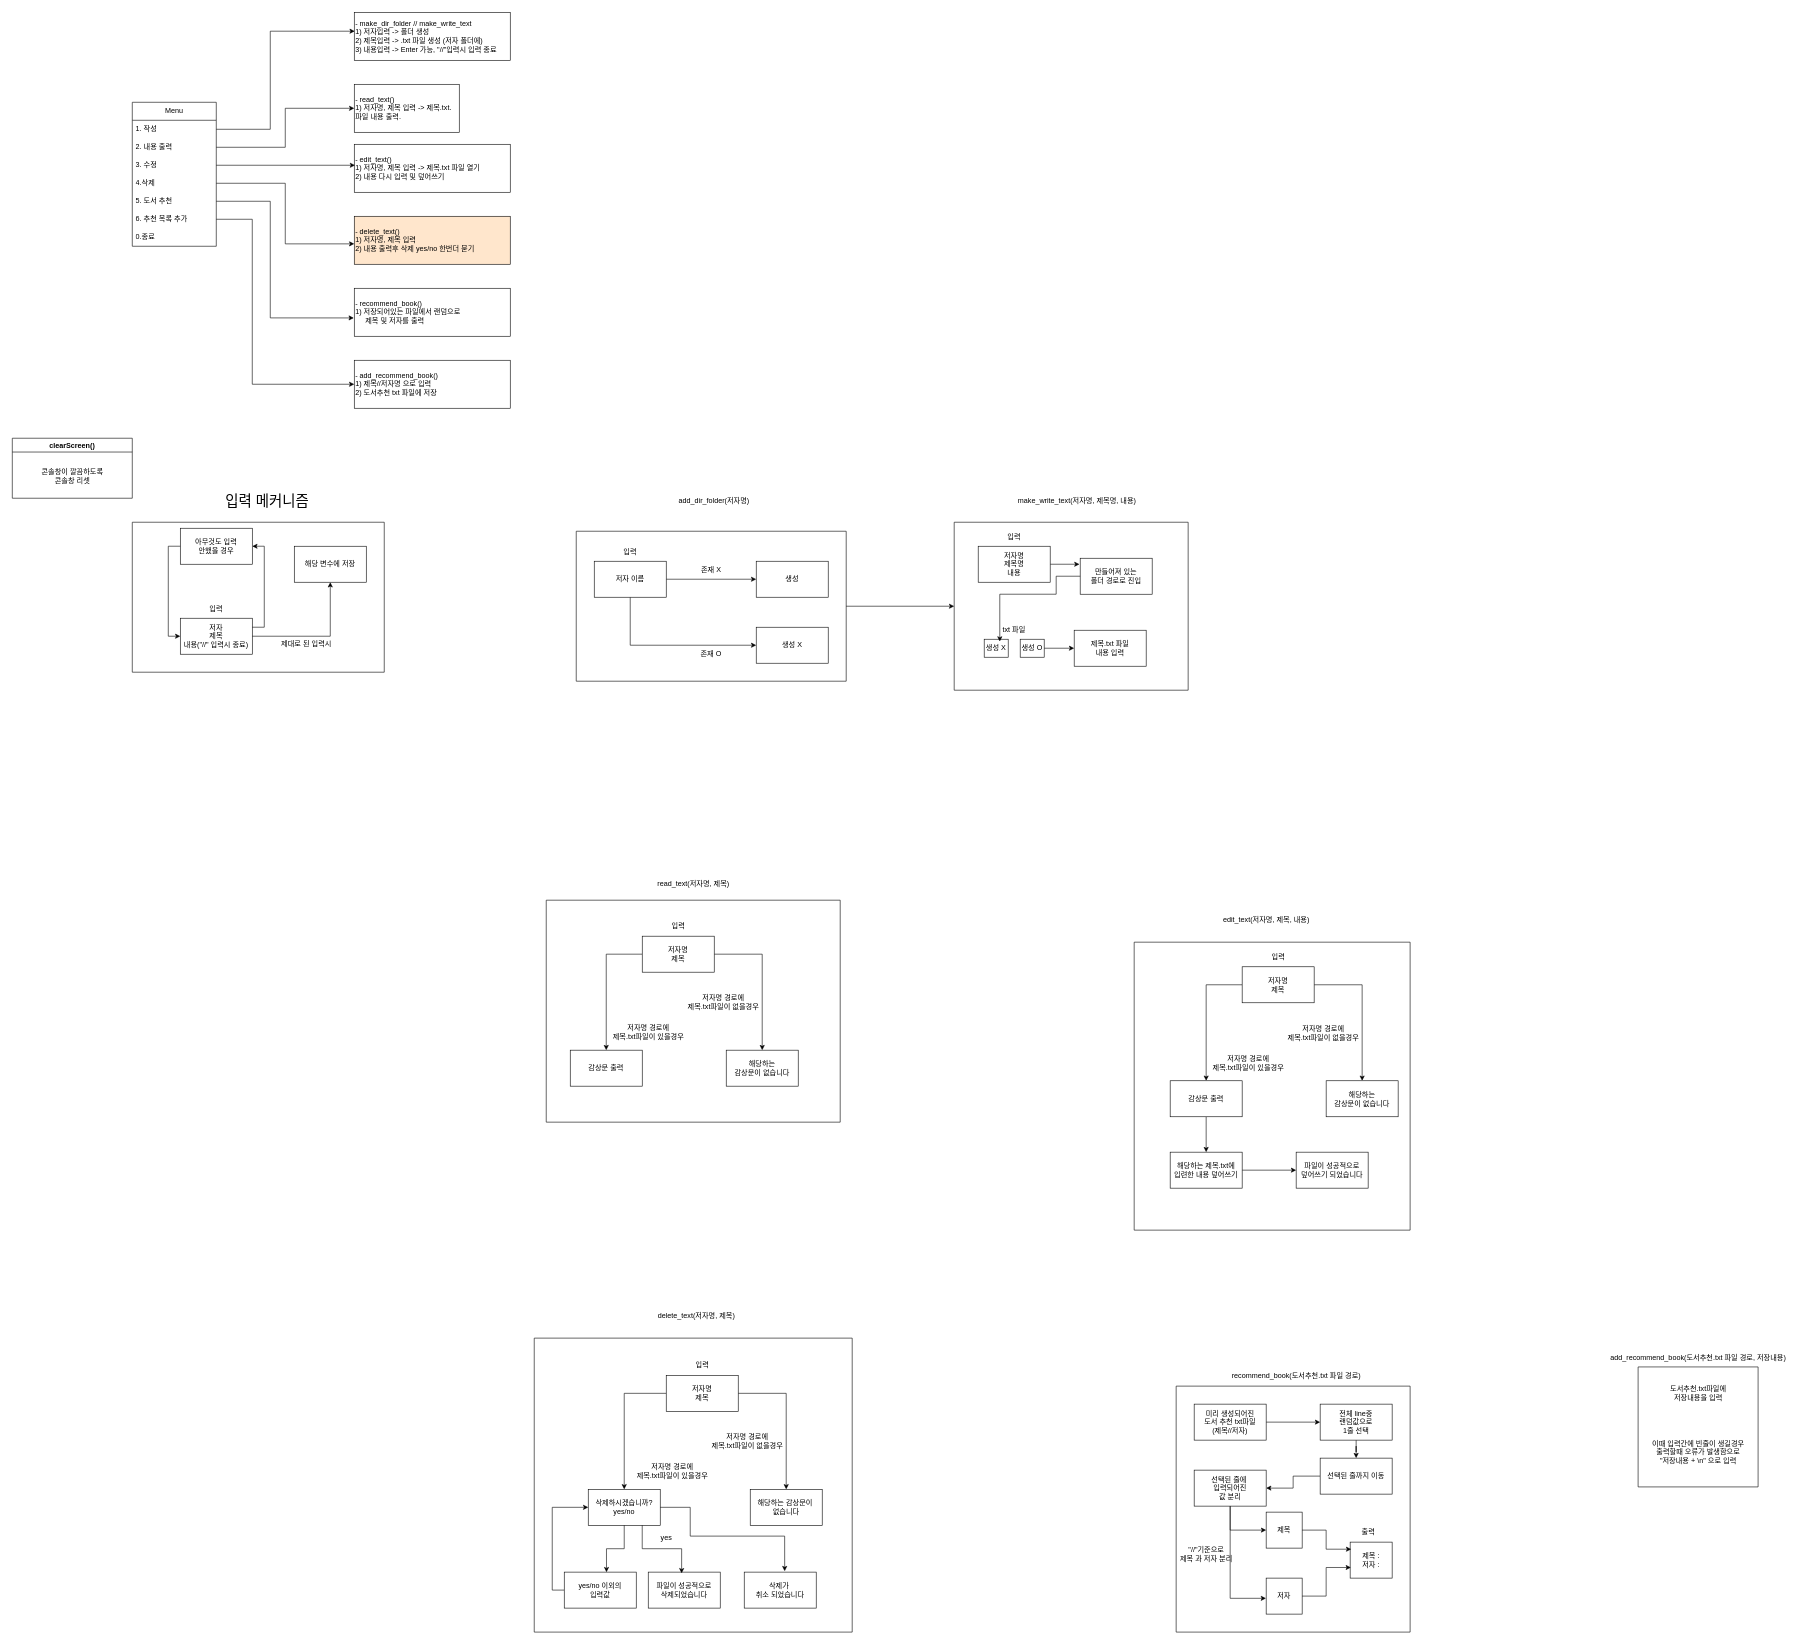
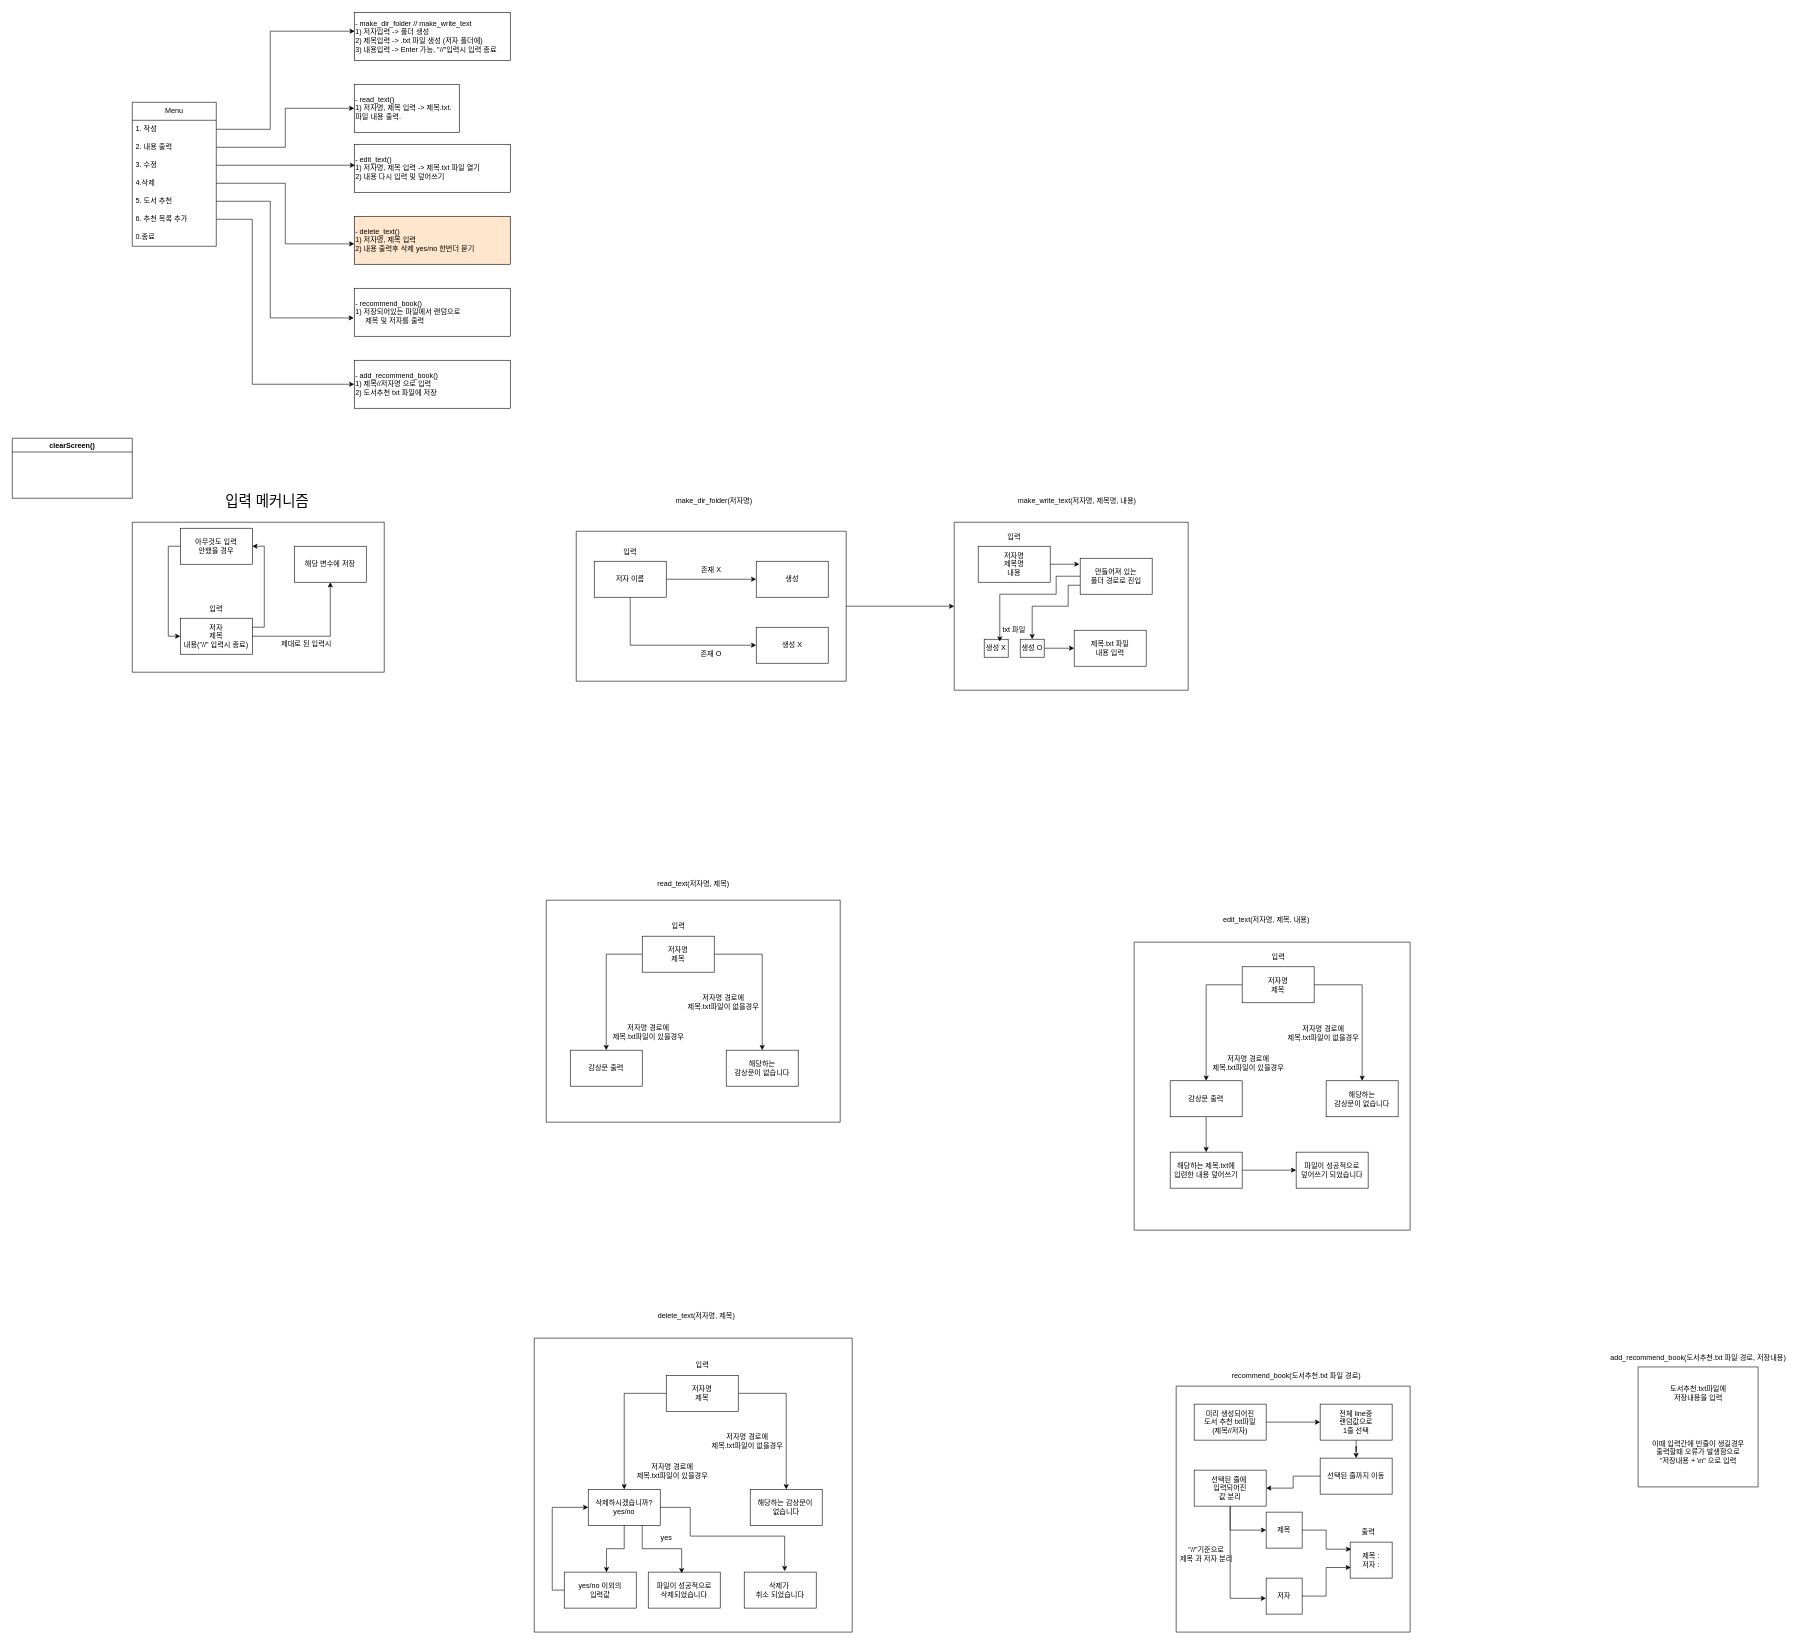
- <mxCell id="23" value="콘솔창이 깔끔하도록&lt;div&gt;콘솔창 리셋&lt;/div&gt;" style="text;html=1;align=center;verticalAlign=middle;resizable=0;points=[];autosize=1;strokeColor=none;fillColor=none;" vertex="1" parent="22"><mxGeometry x="35" y="43" width="130" height="40" as="geometry" /></mxCell>
- <mxCell id="33" value="add_dir_folder(저자명)" style="text;html=1;align=center;verticalAlign=middle;whiteSpace=wrap;rounded=0;" vertex="1" parent="1"><mxGeometry x="1120" y="820" width="140" height="30" as="geometry" /></mxCell>
+ <mxCell id="33" value="make_dir_folder(저자명)" style="text;html=1;align=center;verticalAlign=middle;whiteSpace=wrap;rounded=0;" vertex="1" parent="1"><mxGeometry x="1120" y="820" width="140" height="30" as="geometry" /></mxCell>
+ <mxCell id="48" style="edgeStyle=orthogonalEdgeStyle;rounded=0;orthogonalLoop=1;jettySize=auto;html=1;exitX=0;exitY=0.75;exitDx=0;exitDy=0;entryX=0.5;entryY=0;entryDx=0;entryDy=0;" edge="1" parent="44" source="49" target="51"><mxGeometry relative="1" as="geometry"><Array as="points"><mxPoint x="190" y="105" /><mxPoint x="190" y="140" /><mxPoint x="130" y="140" /></Array></mxGeometry></mxCell>
